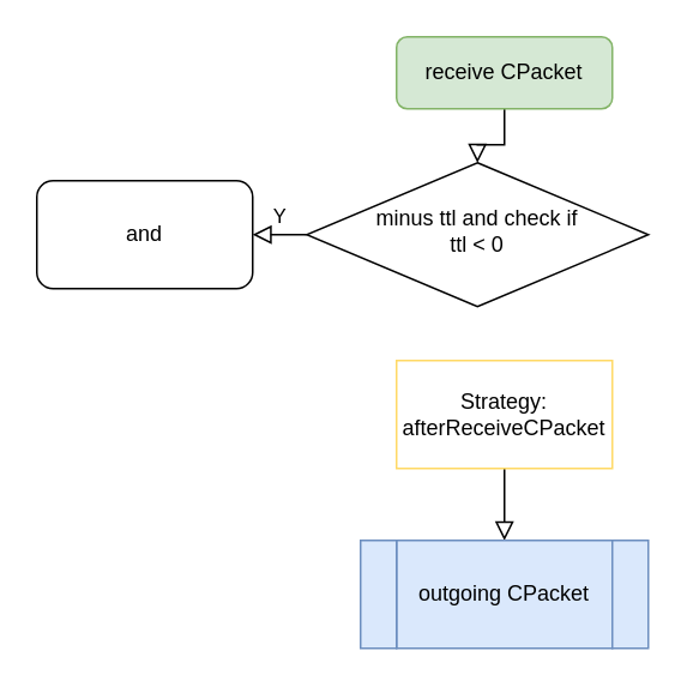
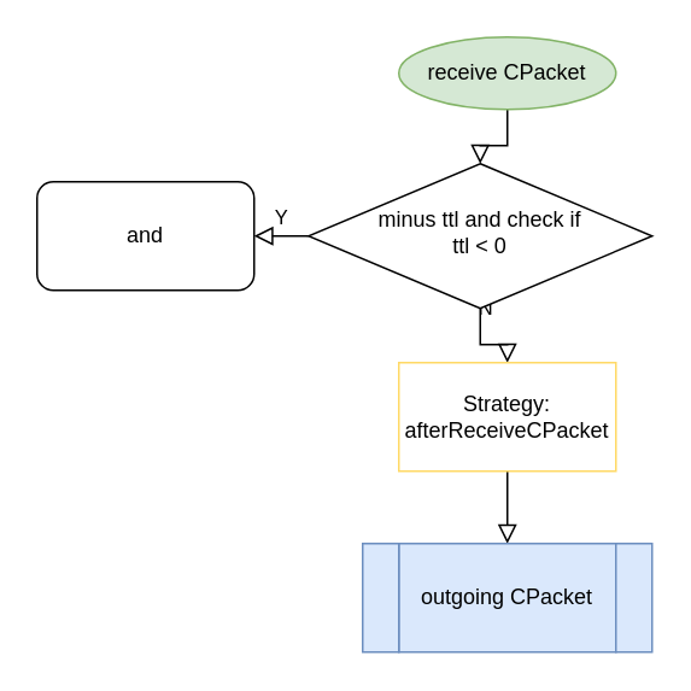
- <mxCell id="3" value="receive CPacket" style="rounded=1;whiteSpace=wrap;html=1;fontSize=12;glass=0;strokeWidth=1;shadow=0;fillColor=#d5e8d4;strokeColor=#82b366;" vertex="1" parent="1"><mxGeometry x="220" y="20" width="120" height="40" as="geometry" /></mxCell>
+ <mxCell id="3" value="receive CPacket" style="ellipse;whiteSpace=wrap;html=1;fontSize=12;glass=0;strokeWidth=1;shadow=0;fillColor=#d5e8d4;strokeColor=#82b366;" vertex="1" parent="1"><mxGeometry x="220" y="20" width="120" height="40" as="geometry" /></mxCell>
+ <mxCell id="4" value="N" style="rounded=0;html=1;jettySize=auto;orthogonalLoop=1;fontSize=11;endArrow=block;endFill=0;endSize=8;strokeWidth=1;shadow=0;labelBackgroundColor=none;edgeStyle=orthogonalEdgeStyle;entryX=0.5;entryY=0;entryDx=0;entryDy=0;" edge="1" parent="1" source="6" target="9"><mxGeometry y="20" relative="1" as="geometry"><mxPoint as="offset" /><mxPoint x="280" y="200" as="targetPoint" /></mxGeometry></mxCell>
